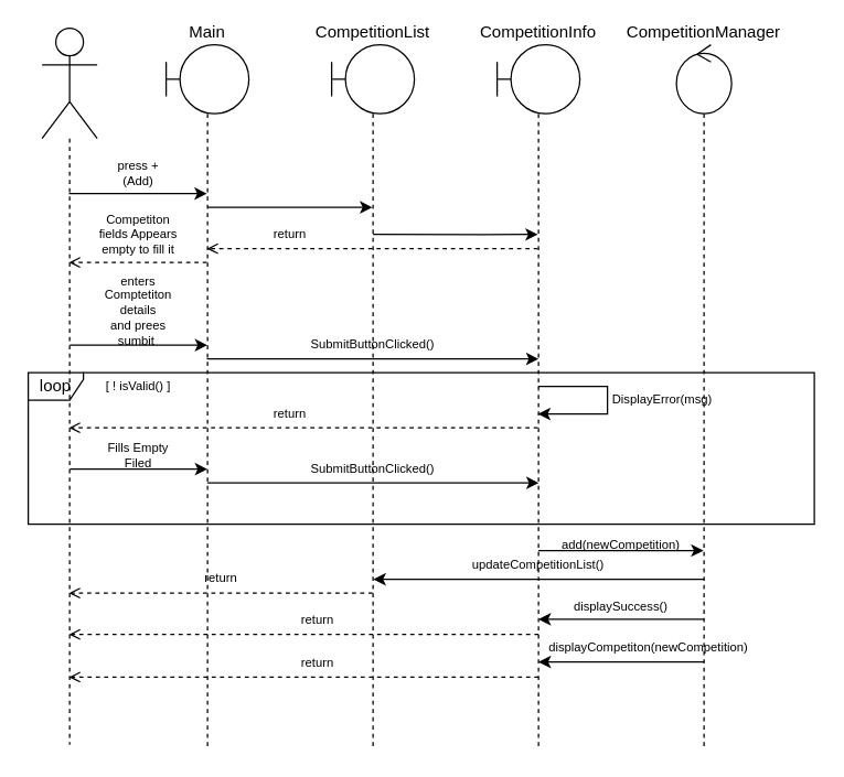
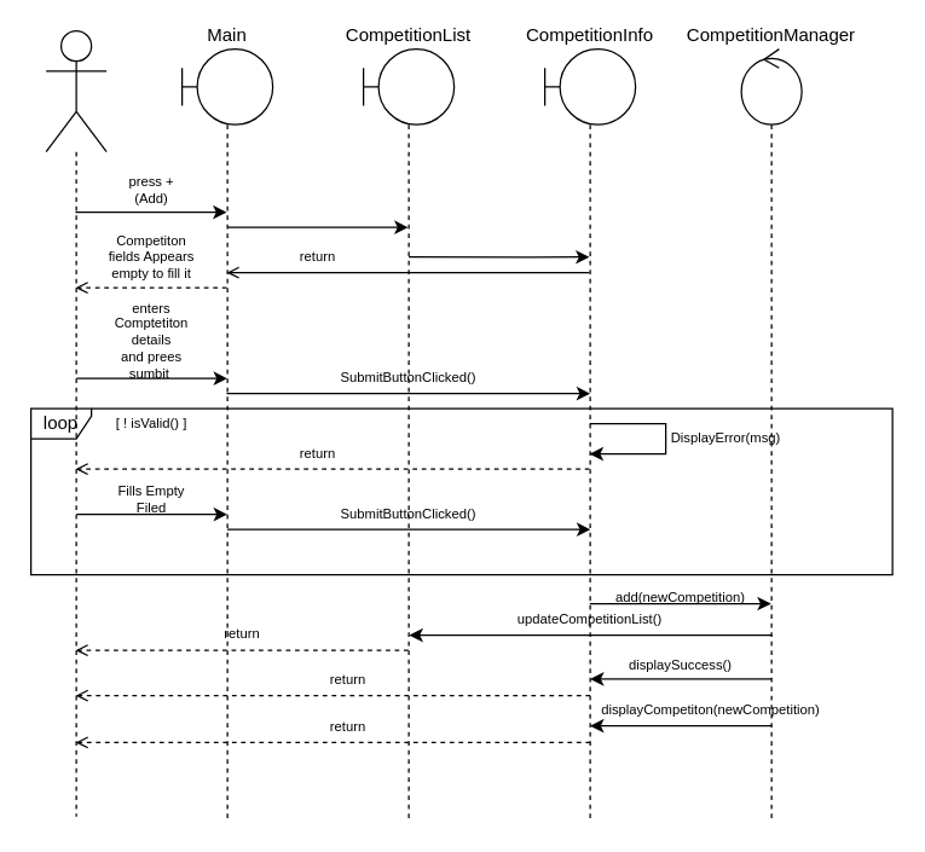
- <mxCell id="8" style="edgeStyle=orthogonalEdgeStyle;rounded=0;orthogonalLoop=1;jettySize=auto;html=1;dashed=1;endArrow=open;endFill=0;" parent="1" source="15" target="7" edge="1"><mxGeometry relative="1" as="geometry"><Array as="points"><mxPoint x="270" y="180" /><mxPoint x="270" y="180" /></Array></mxGeometry></mxCell>
+ <mxCell id="8" style="edgeStyle=orthogonalEdgeStyle;rounded=0;orthogonalLoop=1;jettySize=auto;html=1;dashed=0;endArrow=open;endFill=0;" parent="1" source="15" target="7" edge="1"><mxGeometry relative="1" as="geometry"><Array as="points"><mxPoint x="270" y="180" /><mxPoint x="270" y="180" /></Array></mxGeometry></mxCell>
